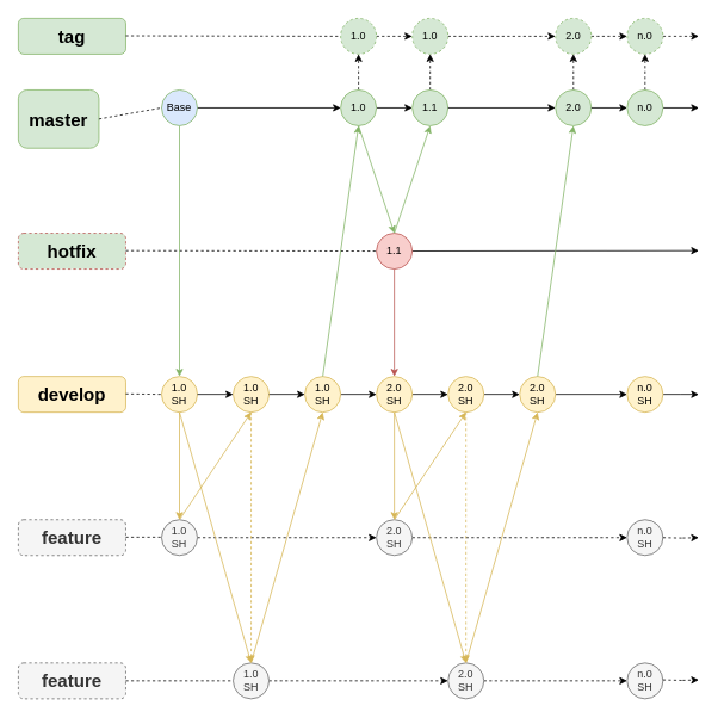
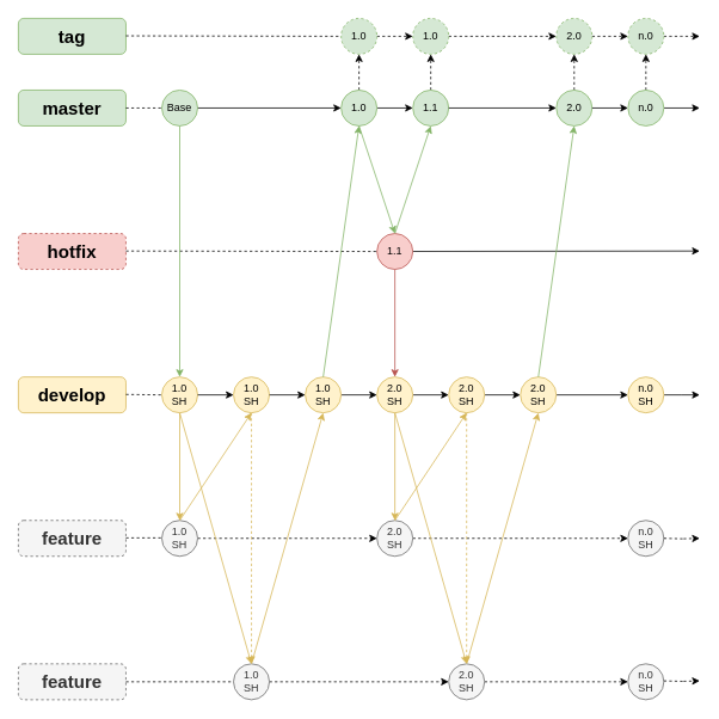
- <mxCell id="15" value="Base" style="ellipse;whiteSpace=wrap;html=1;aspect=fixed;fillColor=#dae8fc;strokeColor=#82b366;" vertex="1" parent="1"><mxGeometry x="180" y="100" width="40" height="40" as="geometry" /></mxCell>
+ <mxCell id="15" value="Base" style="ellipse;whiteSpace=wrap;html=1;aspect=fixed;fillColor=#d5e8d4;strokeColor=#82b366;" vertex="1" parent="1"><mxGeometry x="180" y="100" width="40" height="40" as="geometry" /></mxCell>
- <mxCell id="3" value="&lt;font style=&quot;font-size: 20px&quot;&gt;&lt;b&gt;master&lt;/b&gt;&lt;/font&gt;" style="rounded=1;whiteSpace=wrap;html=1;fillColor=#d5e8d4;strokeColor=#82b366;" vertex="1" parent="1"><mxGeometry x="20" y="100" width="90" height="65" as="geometry" /></mxCell>
+ <mxCell id="3" value="&lt;font style=&quot;font-size: 20px&quot;&gt;&lt;b&gt;master&lt;/b&gt;&lt;/font&gt;" style="rounded=1;whiteSpace=wrap;html=1;fillColor=#d5e8d4;strokeColor=#82b366;" vertex="1" parent="1"><mxGeometry x="20" y="100" width="120" height="40" as="geometry" /></mxCell>
- <mxCell id="4" value="&lt;font style=&quot;font-size: 20px&quot;&gt;&lt;b&gt;hotfix&lt;/b&gt;&lt;/font&gt;" style="rounded=1;whiteSpace=wrap;html=1;fillColor=#d5e8d4;strokeColor=#b85450;dashed=1;" vertex="1" parent="1"><mxGeometry x="20" y="260" width="120" height="40" as="geometry" /></mxCell>
+ <mxCell id="4" value="&lt;font style=&quot;font-size: 20px&quot;&gt;&lt;b&gt;hotfix&lt;/b&gt;&lt;/font&gt;" style="rounded=1;whiteSpace=wrap;html=1;fillColor=#f8cecc;strokeColor=#b85450;dashed=1;" vertex="1" parent="1"><mxGeometry x="20" y="260" width="120" height="40" as="geometry" /></mxCell>
